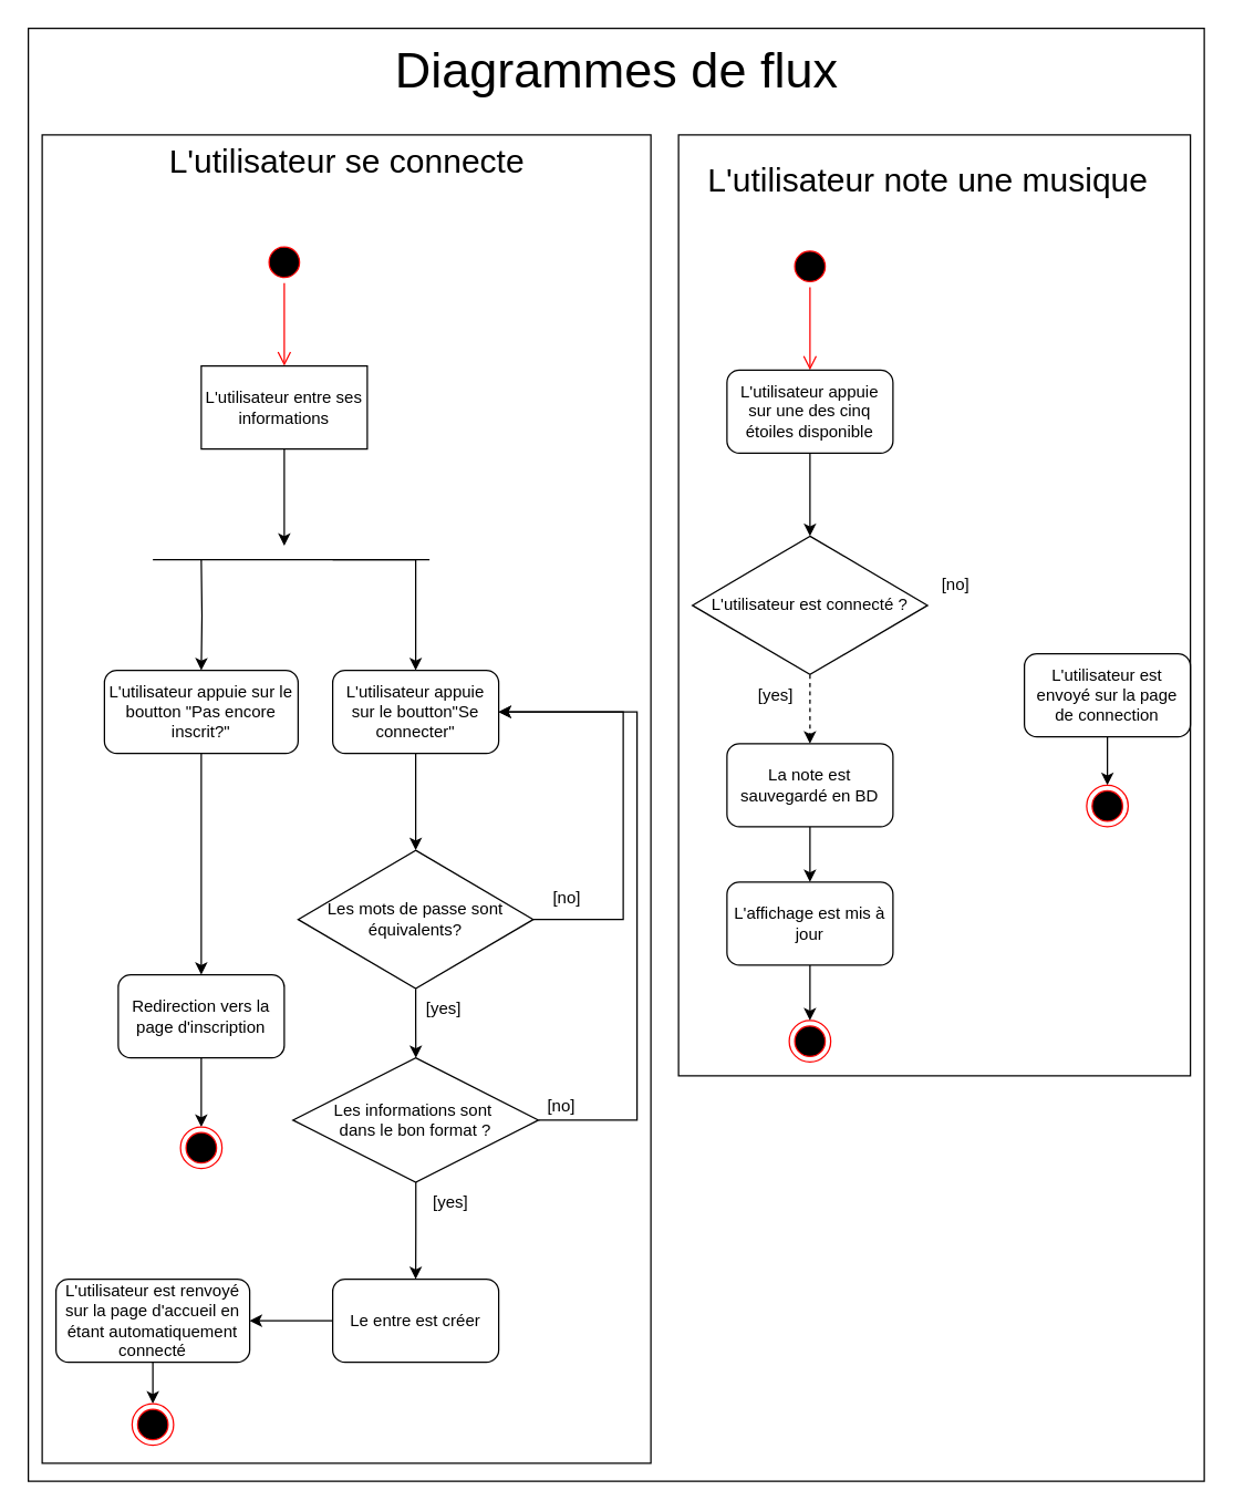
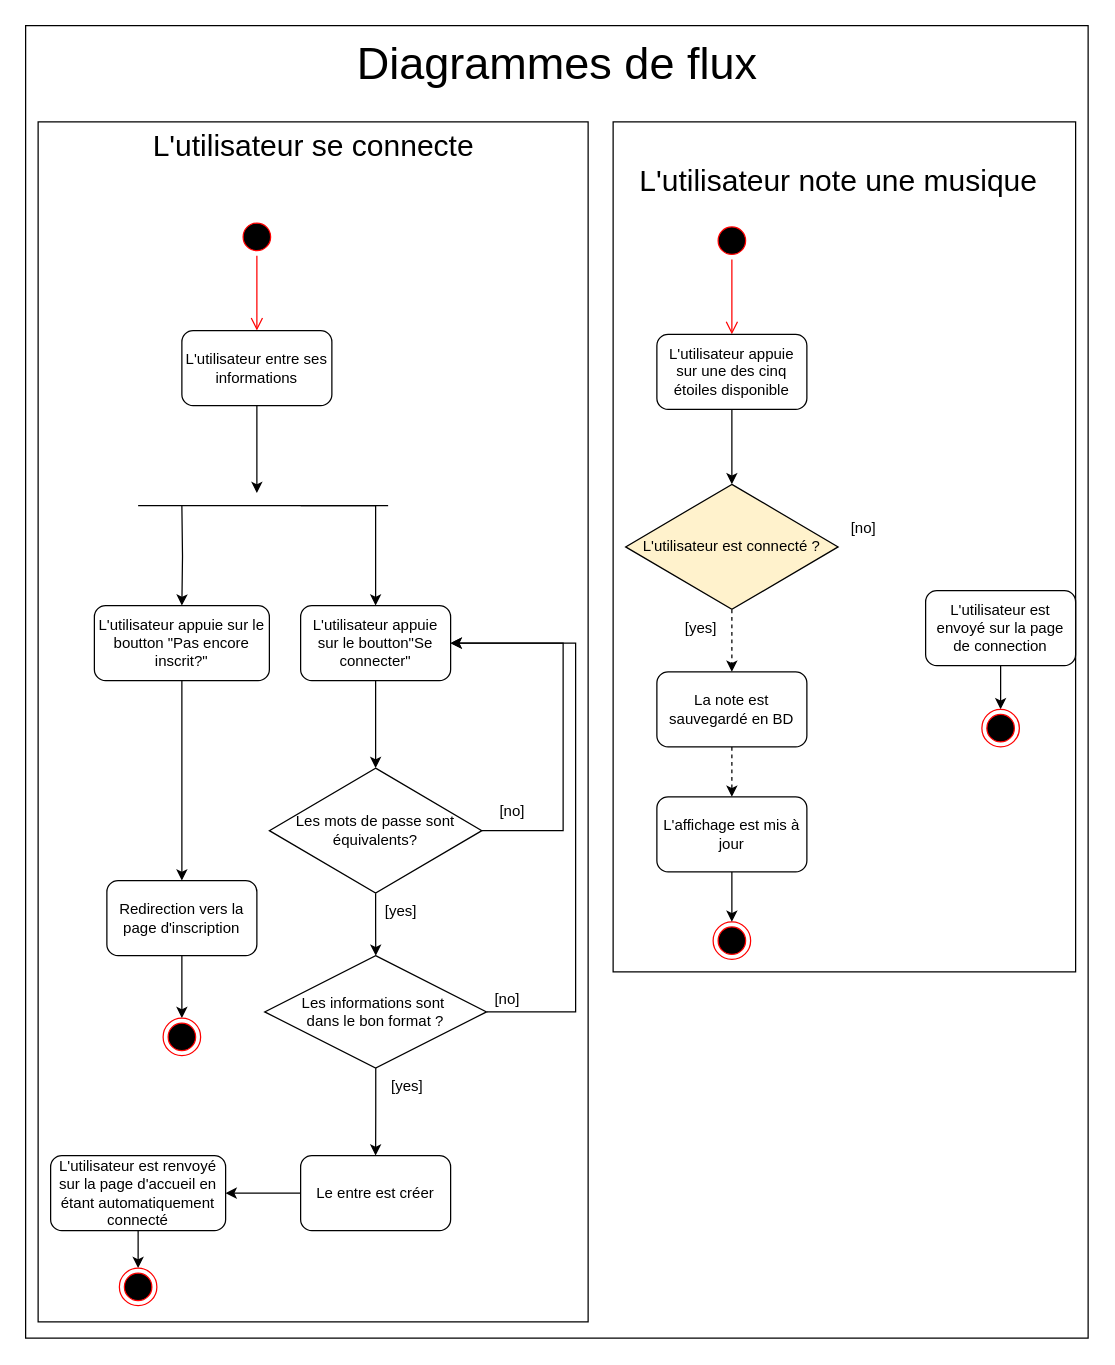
- <mxCell id="5" value="&lt;font style=&quot;font-size: 24px;&quot;&gt;L'utilisateur note une musique&lt;/font&gt;" style="text;html=1;align=center;verticalAlign=middle;resizable=0;points=[];autosize=1;strokeColor=none;fillColor=none;" vertex="1" parent="1"><mxGeometry x="500" y="110" width="340" height="40" as="geometry" /></mxCell>
+ <mxCell id="5" value="&lt;font style=&quot;font-size: 24px;&quot;&gt;L'utilisateur note une musique&lt;/font&gt;" style="text;html=1;align=center;verticalAlign=middle;resizable=0;points=[];autosize=1;strokeColor=none;fillColor=none;" vertex="1" parent="1"><mxGeometry x="500" y="125" width="340" height="40" as="geometry" /></mxCell>
- <mxCell id="10" value="L'utilisateur entre ses informations" style="whiteSpace=wrap;html=1;rounded=0;" vertex="1" parent="1"><mxGeometry x="145" y="264" width="120" height="60" as="geometry" /></mxCell>
+ <mxCell id="10" value="L'utilisateur entre ses informations" style="rounded=1;whiteSpace=wrap;html=1;" vertex="1" parent="1"><mxGeometry x="145" y="264" width="120" height="60" as="geometry" /></mxCell>
- <mxCell id="14" value="L'utilisateur est connecté ?" style="rhombus;whiteSpace=wrap;html=1;" vertex="1" parent="1"><mxGeometry x="500" y="387" width="170" height="100" as="geometry" /></mxCell>
+ <mxCell id="14" value="L'utilisateur est connecté ?" style="rhombus;whiteSpace=wrap;html=1;fillColor=#fff2cc;" vertex="1" parent="1"><mxGeometry x="500" y="387" width="170" height="100" as="geometry" /></mxCell>
- <mxCell id="17" value="" style="edgeStyle=orthogonalEdgeStyle;rounded=0;orthogonalLoop=1;jettySize=auto;html=1;" edge="1" parent="1" source="18" target="21"><mxGeometry relative="1" as="geometry" /></mxCell>
+ <mxCell id="17" value="" style="edgeStyle=orthogonalEdgeStyle;rounded=0;orthogonalLoop=1;jettySize=auto;html=1;dashed=1;" edge="1" parent="1" source="18" target="21"><mxGeometry relative="1" as="geometry" /></mxCell>
